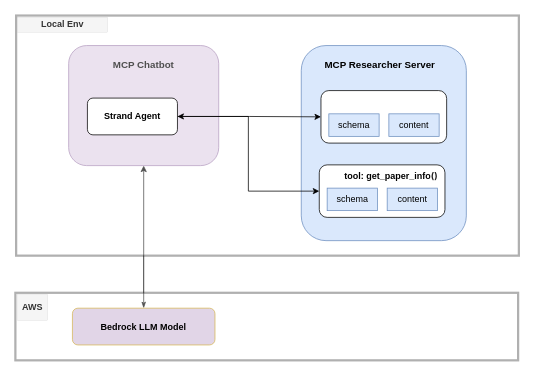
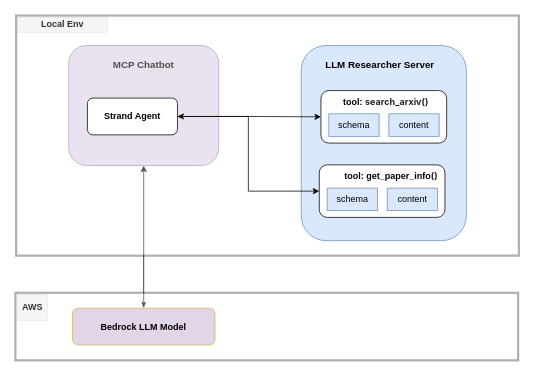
- <mxCell id="8" value="&lt;b&gt;&lt;font style=&quot;font-size: 13px;&quot;&gt;MCP Researcher Server&lt;/font&gt;&lt;/b&gt;" style="text;html=1;align=center;verticalAlign=middle;whiteSpace=wrap;rounded=0;" vertex="1" parent="6"><mxGeometry x="30" y="10" width="150" height="30" as="geometry" /></mxCell>
+ <mxCell id="8" value="&lt;b&gt;&lt;font style=&quot;font-size: 13px;&quot;&gt;LLM Researcher Server&lt;/font&gt;&lt;/b&gt;" style="text;html=1;align=center;verticalAlign=middle;whiteSpace=wrap;rounded=0;" vertex="1" parent="6"><mxGeometry x="30" y="10" width="150" height="30" as="geometry" /></mxCell>
+ <mxCell id="11" value="&lt;span style=&quot;font-weight: 700;&quot;&gt;tool:&amp;nbsp;&lt;/span&gt;&lt;span style=&quot;color: rgb(34, 34, 34); font-family: -apple-system, system-ui, BlinkMacSystemFont, &amp;quot;Segoe UI&amp;quot;, Helvetica, Arial, sans-serif, &amp;quot;Apple Color Emoji&amp;quot;, &amp;quot;Segoe UI Emoji&amp;quot;, &amp;quot;Segoe UI Symbol&amp;quot;; text-align: start; white-space-collapse: preserve; background-color: rgb(255, 255, 255);&quot;&gt;&lt;b style=&quot;&quot;&gt;&lt;font style=&quot;font-size: 12px;&quot;&gt;search_arxiv()&lt;/font&gt;&lt;/b&gt;&lt;/span&gt;" style="text;html=1;align=center;verticalAlign=middle;whiteSpace=wrap;rounded=0;" vertex="1" parent="9"><mxGeometry x="31.75" y="6" width="110" height="20" as="geometry" /></mxCell>
